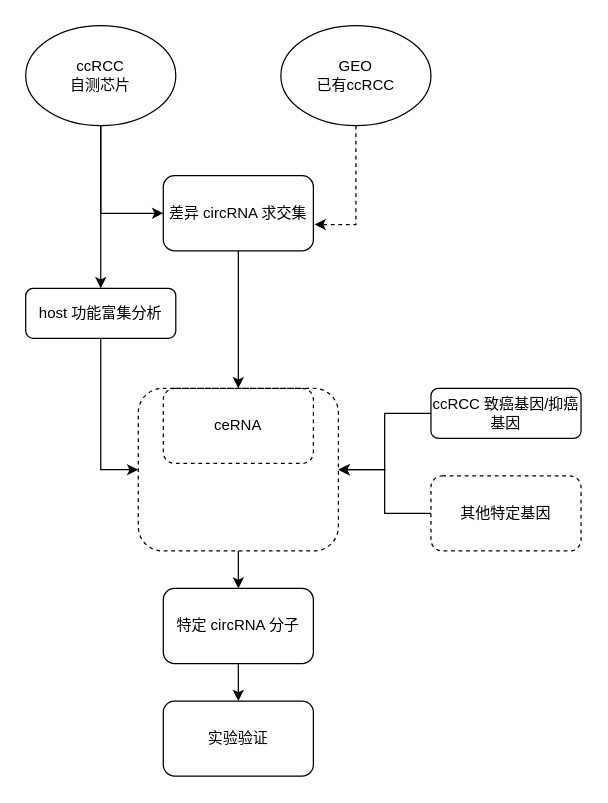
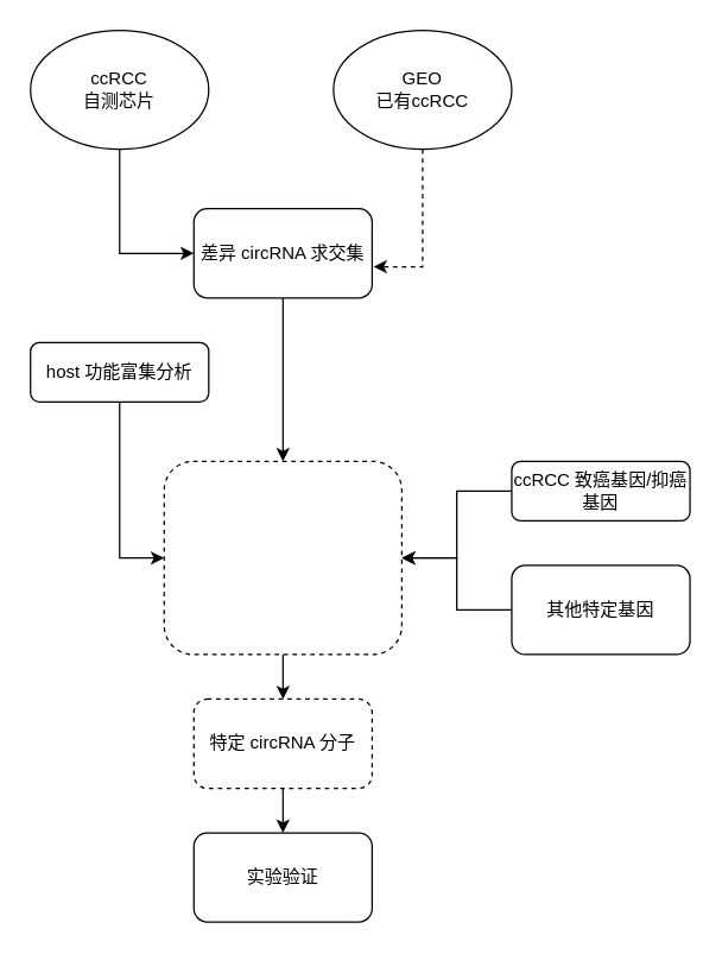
- <mxCell id="3" style="edgeStyle=orthogonalEdgeStyle;rounded=0;orthogonalLoop=1;jettySize=auto;html=1;entryX=0.5;entryY=0;entryDx=0;entryDy=0;" edge="1" parent="1" source="4" target="16"><mxGeometry relative="1" as="geometry" /></mxCell>
- <mxCell id="17" value="ceRNA" style="rounded=1;whiteSpace=wrap;html=1;dashed=1;" vertex="1" parent="1"><mxGeometry x="130" y="310" width="120" height="60" as="geometry" /></mxCell>
- <mxCell id="14" value="其他特定基因" style="rounded=1;whiteSpace=wrap;html=1;dashed=1;" vertex="1" parent="1"><mxGeometry x="344" y="380" width="120" height="60" as="geometry" /></mxCell>
+ <mxCell id="14" value="其他特定基因" style="rounded=1;whiteSpace=wrap;html=1;" vertex="1" parent="1"><mxGeometry x="344" y="380" width="120" height="60" as="geometry" /></mxCell>
- <mxCell id="10" value="特定 circRNA 分子" style="rounded=1;whiteSpace=wrap;html=1;" vertex="1" parent="1"><mxGeometry x="130" y="470" width="120" height="60" as="geometry" /></mxCell>
+ <mxCell id="10" value="特定 circRNA 分子" style="rounded=1;whiteSpace=wrap;html=1;dashed=1;" vertex="1" parent="1"><mxGeometry x="130" y="470" width="120" height="60" as="geometry" /></mxCell>
